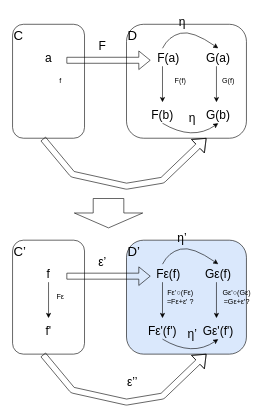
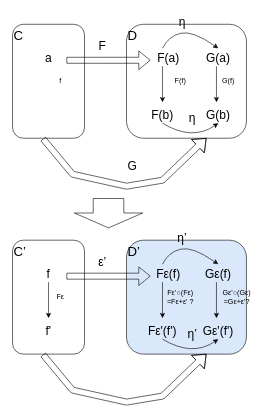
+ <mxCell id="7" value="&lt;font style=&quot;font-size: 20px;&quot;&gt;G&lt;/font&gt;" style="text;html=1;align=center;verticalAlign=middle;whiteSpace=wrap;rounded=0;" parent="1" vertex="1"><mxGeometry x="190" y="260" width="60" height="30" as="geometry" /></mxCell>
- <mxCell id="29" value="&lt;font style=&quot;font-size: 20px;&quot;&gt;ε’’&lt;/font&gt;" style="text;html=1;align=center;verticalAlign=middle;whiteSpace=wrap;rounded=0;" parent="1" vertex="1"><mxGeometry x="190" y="620" width="60" height="30" as="geometry" /></mxCell>
